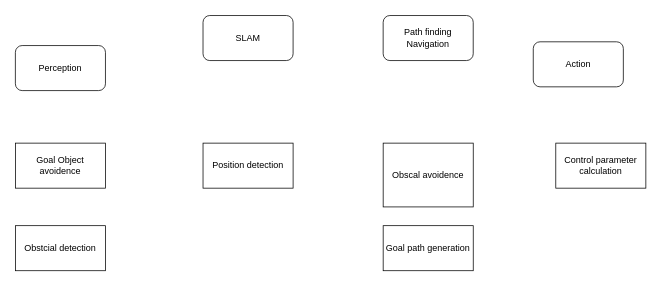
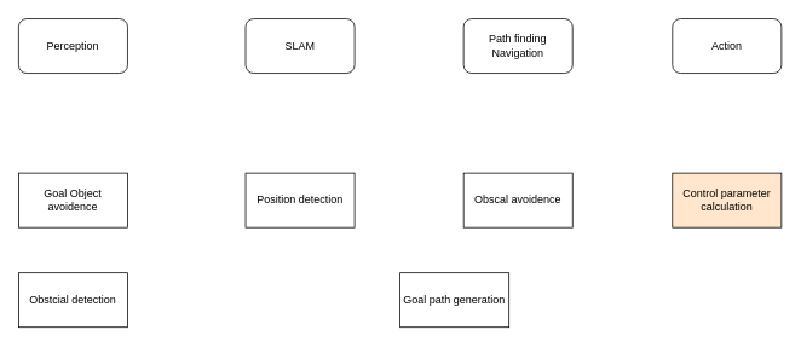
- <mxCell id="6" value="Action" style="rounded=1;whiteSpace=wrap;html=1;" vertex="1" parent="1"><mxGeometry x="710" y="55" width="120" height="60" as="geometry" /></mxCell>
+ <mxCell id="6" value="Action" style="rounded=1;whiteSpace=wrap;html=1;" vertex="1" parent="1"><mxGeometry x="740" y="20" width="120" height="60" as="geometry" /></mxCell>
- <mxCell id="3" value="Perception" style="rounded=1;whiteSpace=wrap;html=1;" vertex="1" parent="1"><mxGeometry x="20" y="60" width="120" height="60" as="geometry" /></mxCell>
+ <mxCell id="3" value="Perception" style="rounded=1;whiteSpace=wrap;html=1;" vertex="1" parent="1"><mxGeometry x="20" y="20" width="120" height="60" as="geometry" /></mxCell>
- <mxCell id="11" value="Control parameter calculation" style="rounded=0;whiteSpace=wrap;html=1;" vertex="1" parent="1"><mxGeometry x="740" y="190" width="120" height="60" as="geometry" /></mxCell>
+ <mxCell id="11" value="Control parameter calculation" style="rounded=0;whiteSpace=wrap;html=1;fillColor=#ffe6cc;" vertex="1" parent="1"><mxGeometry x="740" y="190" width="120" height="60" as="geometry" /></mxCell>
- <mxCell id="9" value="Obscal avoidence" style="rounded=0;whiteSpace=wrap;html=1;" vertex="1" parent="1"><mxGeometry x="510" y="190" width="120" height="85" as="geometry" /></mxCell>
+ <mxCell id="9" value="Obscal avoidence" style="rounded=0;whiteSpace=wrap;html=1;" vertex="1" parent="1"><mxGeometry x="510" y="190" width="120" height="60" as="geometry" /></mxCell>
- <mxCell id="10" value="Goal path generation" style="rounded=0;whiteSpace=wrap;html=1;" vertex="1" parent="1"><mxGeometry x="510" y="300" width="120" height="60" as="geometry" /></mxCell>
+ <mxCell id="10" value="Goal path generation" style="rounded=0;whiteSpace=wrap;html=1;" vertex="1" parent="1"><mxGeometry x="440" y="300" width="120" height="60" as="geometry" /></mxCell>
